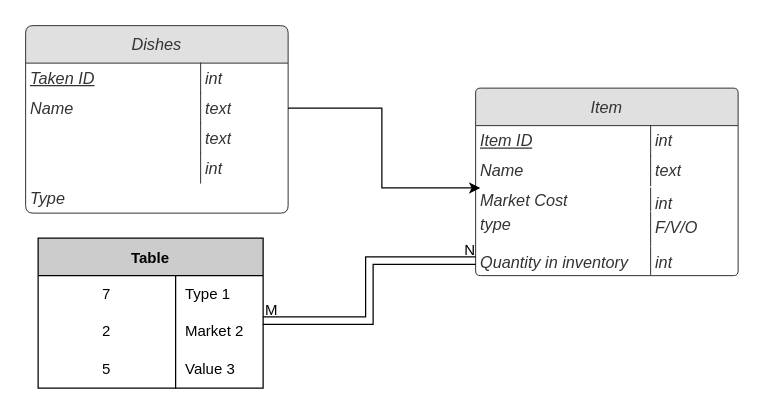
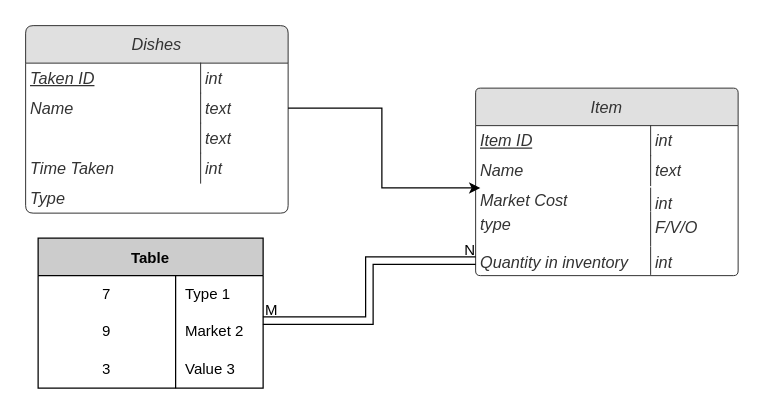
+ <mxCell id="8" value="Time Taken" style="strokeColor=none;part=1;resizeHeight=0;align=left;verticalAlign=top;spacingLeft=4;spacingRight=4;overflow=hidden;rotatable=0;points=[[0,0.5],[1,0.5]];portConstraint=eastwest;swimlaneFillColor=#ffffff;whiteSpace=wrap;fontSize=13;fontColor=#333333;fontStyle=2;fillColor=none;strokeOpacity=100;fillOpacity=100;spacing=0;rounded=1;absoluteArcSize=1;arcSize=7.5;strokeWidth=0.8;" vertex="1" parent="2"><mxGeometry y="102" width="140" height="24" as="geometry" /></mxCell>
- <mxCell id="35" value="2" style="shape=partialRectangle;html=1;whiteSpace=wrap;connectable=0;fillColor=none;top=0;left=0;bottom=0;right=0;overflow=hidden;" vertex="1" parent="34"><mxGeometry width="110" height="30" as="geometry"><mxRectangle width="110" height="30" as="alternateBounds" /></mxGeometry></mxCell>
+ <mxCell id="35" value="9" style="shape=partialRectangle;html=1;whiteSpace=wrap;connectable=0;fillColor=none;top=0;left=0;bottom=0;right=0;overflow=hidden;" vertex="1" parent="34"><mxGeometry width="110" height="30" as="geometry"><mxRectangle width="110" height="30" as="alternateBounds" /></mxGeometry></mxCell>
- <mxCell id="38" value="5" style="shape=partialRectangle;html=1;whiteSpace=wrap;connectable=0;fillColor=none;top=0;left=0;bottom=0;right=0;overflow=hidden;" vertex="1" parent="37"><mxGeometry width="110" height="30" as="geometry"><mxRectangle width="110" height="30" as="alternateBounds" /></mxGeometry></mxCell>
+ <mxCell id="38" value="3" style="shape=partialRectangle;html=1;whiteSpace=wrap;connectable=0;fillColor=none;top=0;left=0;bottom=0;right=0;overflow=hidden;" vertex="1" parent="37"><mxGeometry width="110" height="30" as="geometry"><mxRectangle width="110" height="30" as="alternateBounds" /></mxGeometry></mxCell>
